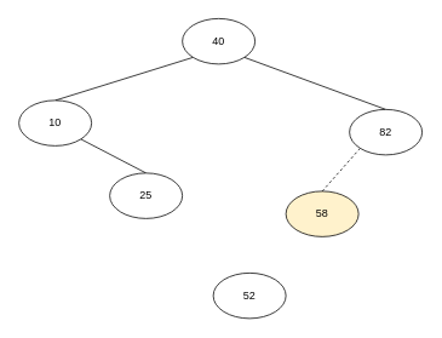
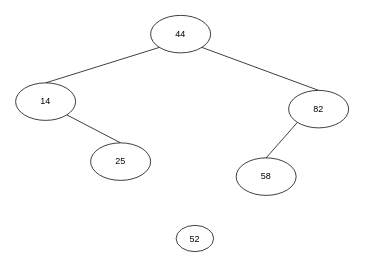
- <mxCell id="2" value="40" style="ellipse;whiteSpace=wrap;html=1;" parent="1" vertex="1"><mxGeometry x="200" y="20" width="80" height="50" as="geometry" /></mxCell>
+ <mxCell id="2" value="44" style="ellipse;whiteSpace=wrap;html=1;" parent="1" vertex="1"><mxGeometry x="200" y="20" width="80" height="50" as="geometry" /></mxCell>
- <mxCell id="5" value="10" style="ellipse;whiteSpace=wrap;html=1;" vertex="1" parent="1"><mxGeometry x="20" y="110" width="80" height="50" as="geometry" /></mxCell>
+ <mxCell id="5" value="14" style="ellipse;whiteSpace=wrap;html=1;" vertex="1" parent="1"><mxGeometry x="20" y="110" width="80" height="50" as="geometry" /></mxCell>
- <mxCell id="8" value="" style="endArrow=none;html=1;entryX=0;entryY=1;entryDx=0;entryDy=0;exitX=0.5;exitY=0;exitDx=0;exitDy=0;dashed=1;" edge="1" parent="1" target="7" source="9"><mxGeometry width="50" height="50" relative="1" as="geometry"><mxPoint x="344" y="210" as="sourcePoint" /><mxPoint x="354" y="160" as="targetPoint" /></mxGeometry></mxCell>
+ <mxCell id="8" value="" style="endArrow=none;html=1;entryX=0;entryY=1;entryDx=0;entryDy=0;exitX=0.5;exitY=0;exitDx=0;exitDy=0;" edge="1" parent="1" target="7" source="9"><mxGeometry width="50" height="50" relative="1" as="geometry"><mxPoint x="344" y="210" as="sourcePoint" /><mxPoint x="354" y="160" as="targetPoint" /></mxGeometry></mxCell>
- <mxCell id="9" value="58" style="ellipse;whiteSpace=wrap;html=1;fillColor=#fff2cc;" vertex="1" parent="1"><mxGeometry x="314" y="210" width="80" height="50" as="geometry" /></mxCell>
+ <mxCell id="9" value="58" style="ellipse;whiteSpace=wrap;html=1;" vertex="1" parent="1"><mxGeometry x="314" y="210" width="80" height="50" as="geometry" /></mxCell>
- <mxCell id="11" value="52" style="ellipse;whiteSpace=wrap;html=1;" vertex="1" parent="1"><mxGeometry x="234" y="300" width="80" height="50" as="geometry" /></mxCell>
+ <mxCell id="11" value="52" style="ellipse;whiteSpace=wrap;html=1;" vertex="1" parent="1"><mxGeometry x="234" y="300" width="50" height="35" as="geometry" /></mxCell>
